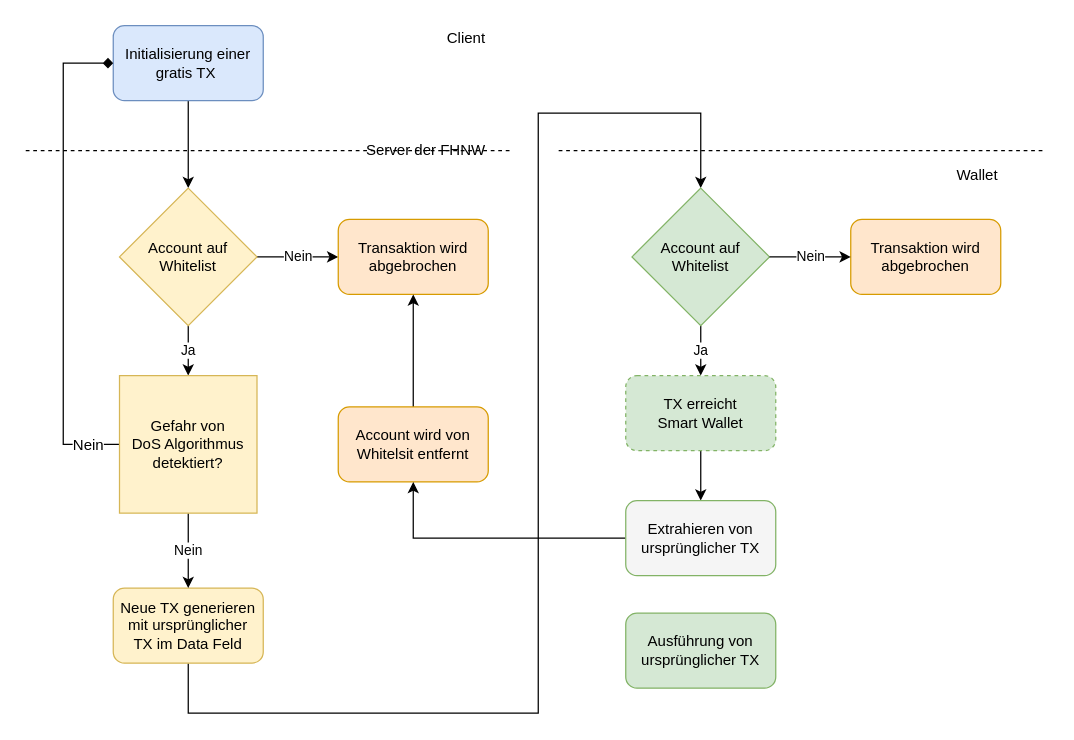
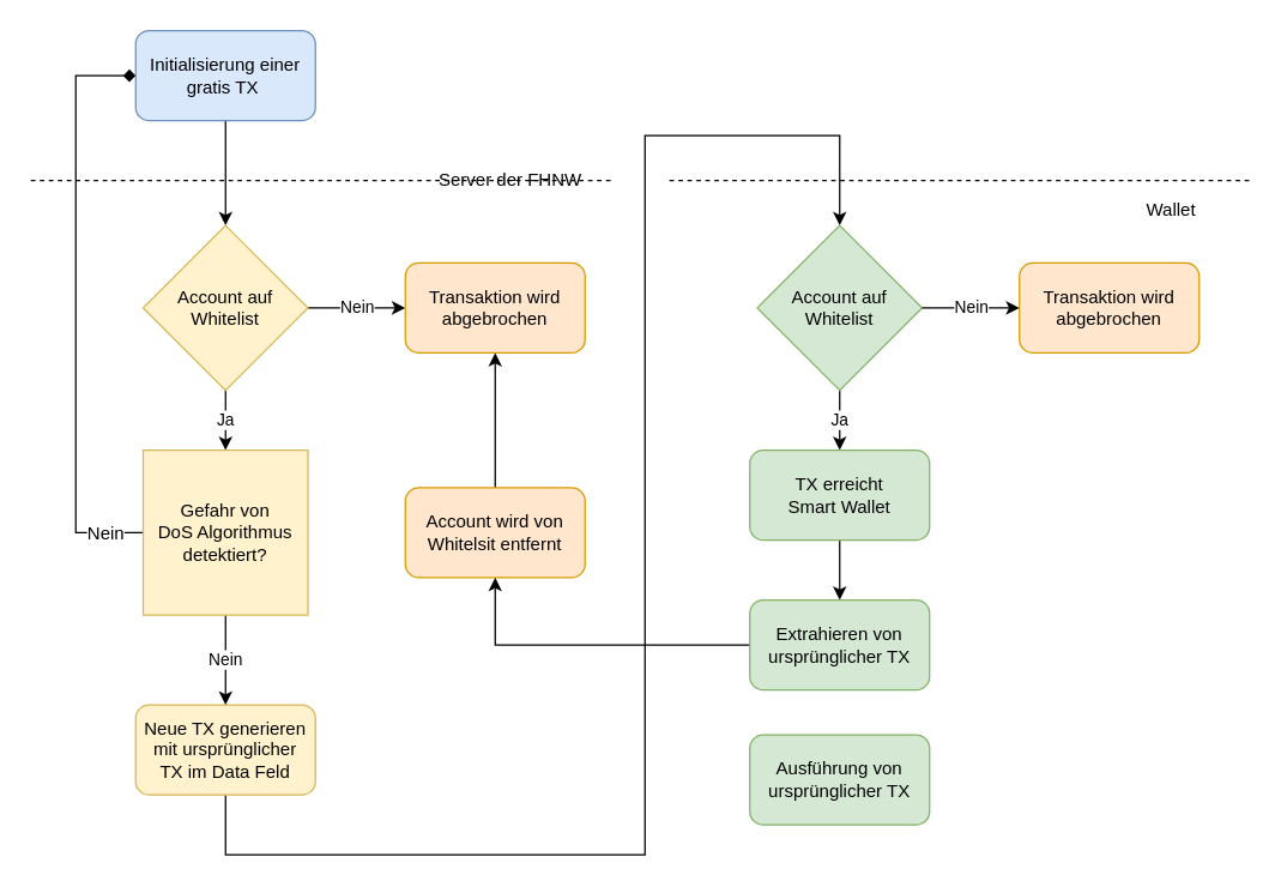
- <mxCell id="5" value="Client" style="text;html=1;strokeColor=none;fillColor=none;align=right;verticalAlign=middle;whiteSpace=wrap;rounded=0;" vertex="1" parent="1"><mxGeometry x="350" y="20" width="40" height="20" as="geometry" /></mxCell>
- <mxCell id="26" value="TX erreicht &lt;br&gt;Smart Wallet" style="rounded=1;whiteSpace=wrap;html=1;align=center;fillColor=#d5e8d4;strokeColor=#82b366;dashed=1;" vertex="1" parent="1"><mxGeometry x="500" y="300" width="120" height="60" as="geometry" /></mxCell>
+ <mxCell id="26" value="TX erreicht &lt;br&gt;Smart Wallet" style="rounded=1;whiteSpace=wrap;html=1;align=center;fillColor=#d5e8d4;strokeColor=#82b366;" vertex="1" parent="1"><mxGeometry x="500" y="300" width="120" height="60" as="geometry" /></mxCell>
- <mxCell id="28" value="Extrahieren von ursprünglicher TX" style="rounded=1;whiteSpace=wrap;html=1;align=center;fillColor=#f5f5f5;strokeColor=#82b366;" vertex="1" parent="1"><mxGeometry x="500" y="400" width="120" height="60" as="geometry" /></mxCell>
+ <mxCell id="28" value="Extrahieren von ursprünglicher TX" style="rounded=1;whiteSpace=wrap;html=1;align=center;fillColor=#d5e8d4;strokeColor=#82b366;" vertex="1" parent="1"><mxGeometry x="500" y="400" width="120" height="60" as="geometry" /></mxCell>
